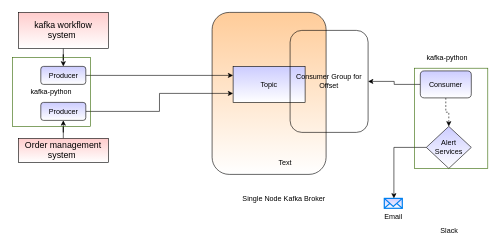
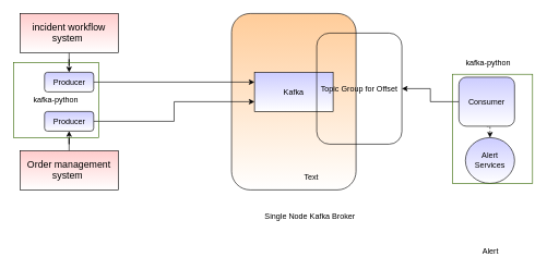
- <mxCell id="7" value="&lt;span class=&quot;normaltextrun1&quot;&gt;&lt;span style=&quot;font-size: 11.0pt ; line-height: 107% ; font-family: &amp;#34;calibri&amp;#34; , sans-serif&quot;&gt;kafka workflow system&amp;nbsp;&lt;/span&gt;&lt;/span&gt;" style="rounded=0;whiteSpace=wrap;html=1;shadow=0;strokeColor=#000000;gradientColor=#ffffff;fillColor=#FFCCCC;" parent="1" vertex="1"><mxGeometry x="30" y="20" width="150" height="60" as="geometry" /></mxCell>
+ <mxCell id="7" value="&lt;span class=&quot;normaltextrun1&quot;&gt;&lt;span style=&quot;font-size: 11.0pt ; line-height: 107% ; font-family: &amp;#34;calibri&amp;#34; , sans-serif&quot;&gt;incident workflow system&amp;nbsp;&lt;/span&gt;&lt;/span&gt;" style="rounded=0;whiteSpace=wrap;html=1;shadow=0;strokeColor=#000000;gradientColor=#ffffff;fillColor=#FFCCCC;" parent="1" vertex="1"><mxGeometry x="30" y="20" width="150" height="60" as="geometry" /></mxCell>
- <mxCell id="5" value="Consumer Group for Offset" style="rounded=1;whiteSpace=wrap;html=1;shadow=0;fillColor=none;" parent="1" vertex="1"><mxGeometry x="483" y="50" width="130" height="170" as="geometry" /></mxCell>
+ <mxCell id="5" value="Topic Group for Offset" style="rounded=1;whiteSpace=wrap;html=1;shadow=0;fillColor=none;" parent="1" vertex="1"><mxGeometry x="483" y="50" width="130" height="170" as="geometry" /></mxCell>
- <mxCell id="3" value="Topic" style="rounded=0;whiteSpace=wrap;html=1;fillColor=#CCCCFF;gradientColor=#ffffff;" parent="1" vertex="1"><mxGeometry x="388" y="110" width="120" height="60" as="geometry" /></mxCell>
+ <mxCell id="3" value="Kafka" style="rounded=0;whiteSpace=wrap;html=1;fillColor=#CCCCFF;gradientColor=#ffffff;" parent="1" vertex="1"><mxGeometry x="388" y="110" width="120" height="60" as="geometry" /></mxCell>
- <mxCell id="16" value="Consumer" style="rounded=1;whiteSpace=wrap;html=1;shadow=0;strokeColor=#000000;gradientColor=#ffffff;fillColor=#CCCCFF;" parent="1" vertex="1"><mxGeometry x="700" y="117.5" width="85" height="45" as="geometry" /></mxCell>
+ <mxCell id="16" value="Consumer" style="rounded=1;whiteSpace=wrap;html=1;shadow=0;strokeColor=#000000;gradientColor=#ffffff;fillColor=#CCCCFF;" parent="1" vertex="1"><mxGeometry x="700" y="117.5" width="85" height="75" as="geometry" /></mxCell>
- <mxCell id="17" style="edgeStyle=orthogonalEdgeStyle;rounded=0;orthogonalLoop=1;jettySize=auto;html=1;exitX=0;exitY=0.5;exitDx=0;exitDy=0;entryX=0.533;entryY=0;entryDx=0;entryDy=0;entryPerimeter=0;" parent="1" source="18" target="19" edge="1"><mxGeometry relative="1" as="geometry" /></mxCell>
- <mxCell id="18" value="Alert Services" style="rhombus;whiteSpace=wrap;html=1;shadow=0;strokeColor=#000000;fillColor=#CCCCFF;gradientColor=#ffffff;" parent="1" vertex="1"><mxGeometry x="710" y="210" width="75" height="70" as="geometry" /></mxCell>
+ <mxCell id="18" value="Alert Services" style="ellipse;whiteSpace=wrap;html=1;shadow=0;strokeColor=#000000;fillColor=#CCCCFF;gradientColor=#ffffff;" parent="1" vertex="1"><mxGeometry x="710" y="210" width="75" height="70" as="geometry" /></mxCell>
- <mxCell id="9" value="&lt;span class=&quot;normaltextrun1&quot;&gt;&lt;span style=&quot;font-size: 11.0pt ; line-height: 107% ; font-family: &amp;#34;calibri&amp;#34; , sans-serif&quot;&gt;Order management system&amp;nbsp;&lt;/span&gt;&lt;/span&gt;" style="rounded=0;whiteSpace=wrap;html=1;shadow=0;strokeColor=#000000;gradientColor=#ffffff;fillColor=#FFCCCC;" parent="1" vertex="1"><mxGeometry x="30" y="230" width="150" height="40" as="geometry" /></mxCell>
+ <mxCell id="9" value="&lt;span class=&quot;normaltextrun1&quot;&gt;&lt;span style=&quot;font-size: 11.0pt ; line-height: 107% ; font-family: &amp;#34;calibri&amp;#34; , sans-serif&quot;&gt;Order management system&amp;nbsp;&lt;/span&gt;&lt;/span&gt;" style="rounded=0;whiteSpace=wrap;html=1;shadow=0;strokeColor=#000000;gradientColor=#ffffff;fillColor=#FFCCCC;" parent="1" vertex="1"><mxGeometry x="30" y="230" width="150" height="60" as="geometry" /></mxCell>
- <mxCell id="19" value="Email" style="html=1;verticalLabelPosition=bottom;align=center;labelBackgroundColor=#ffffff;verticalAlign=top;strokeWidth=2;strokeColor=#0080F0;shadow=0;dashed=0;shape=mxgraph.ios7.icons.mail;fillColor=#CCCCFF;gradientColor=#ffffff;" parent="1" vertex="1"><mxGeometry x="640" y="330" width="30" height="16.5" as="geometry" /></mxCell>
- <mxCell id="20" value="Slack" style="shape=image;html=1;verticalAlign=top;verticalLabelPosition=bottom;labelBackgroundColor=#ffffff;imageAspect=0;aspect=fixed;image=https://cdn3.iconfinder.com/data/icons/popular-services-brands-vol-2/512/slack-128.png;shadow=0;strokeColor=#000000;fillColor=#CCCCFF;gradientColor=#ffffff;" parent="1" vertex="1"><mxGeometry x="722.5" y="320" width="50" height="50" as="geometry" /></mxCell>
+ <mxCell id="20" value="Alert" style="shape=image;html=1;verticalAlign=top;verticalLabelPosition=bottom;labelBackgroundColor=#ffffff;imageAspect=0;aspect=fixed;image=https://cdn3.iconfinder.com/data/icons/popular-services-brands-vol-2/512/slack-128.png;shadow=0;strokeColor=#000000;fillColor=#CCCCFF;gradientColor=#ffffff;" parent="1" vertex="1"><mxGeometry x="722.5" y="320" width="50" height="50" as="geometry" /></mxCell>
